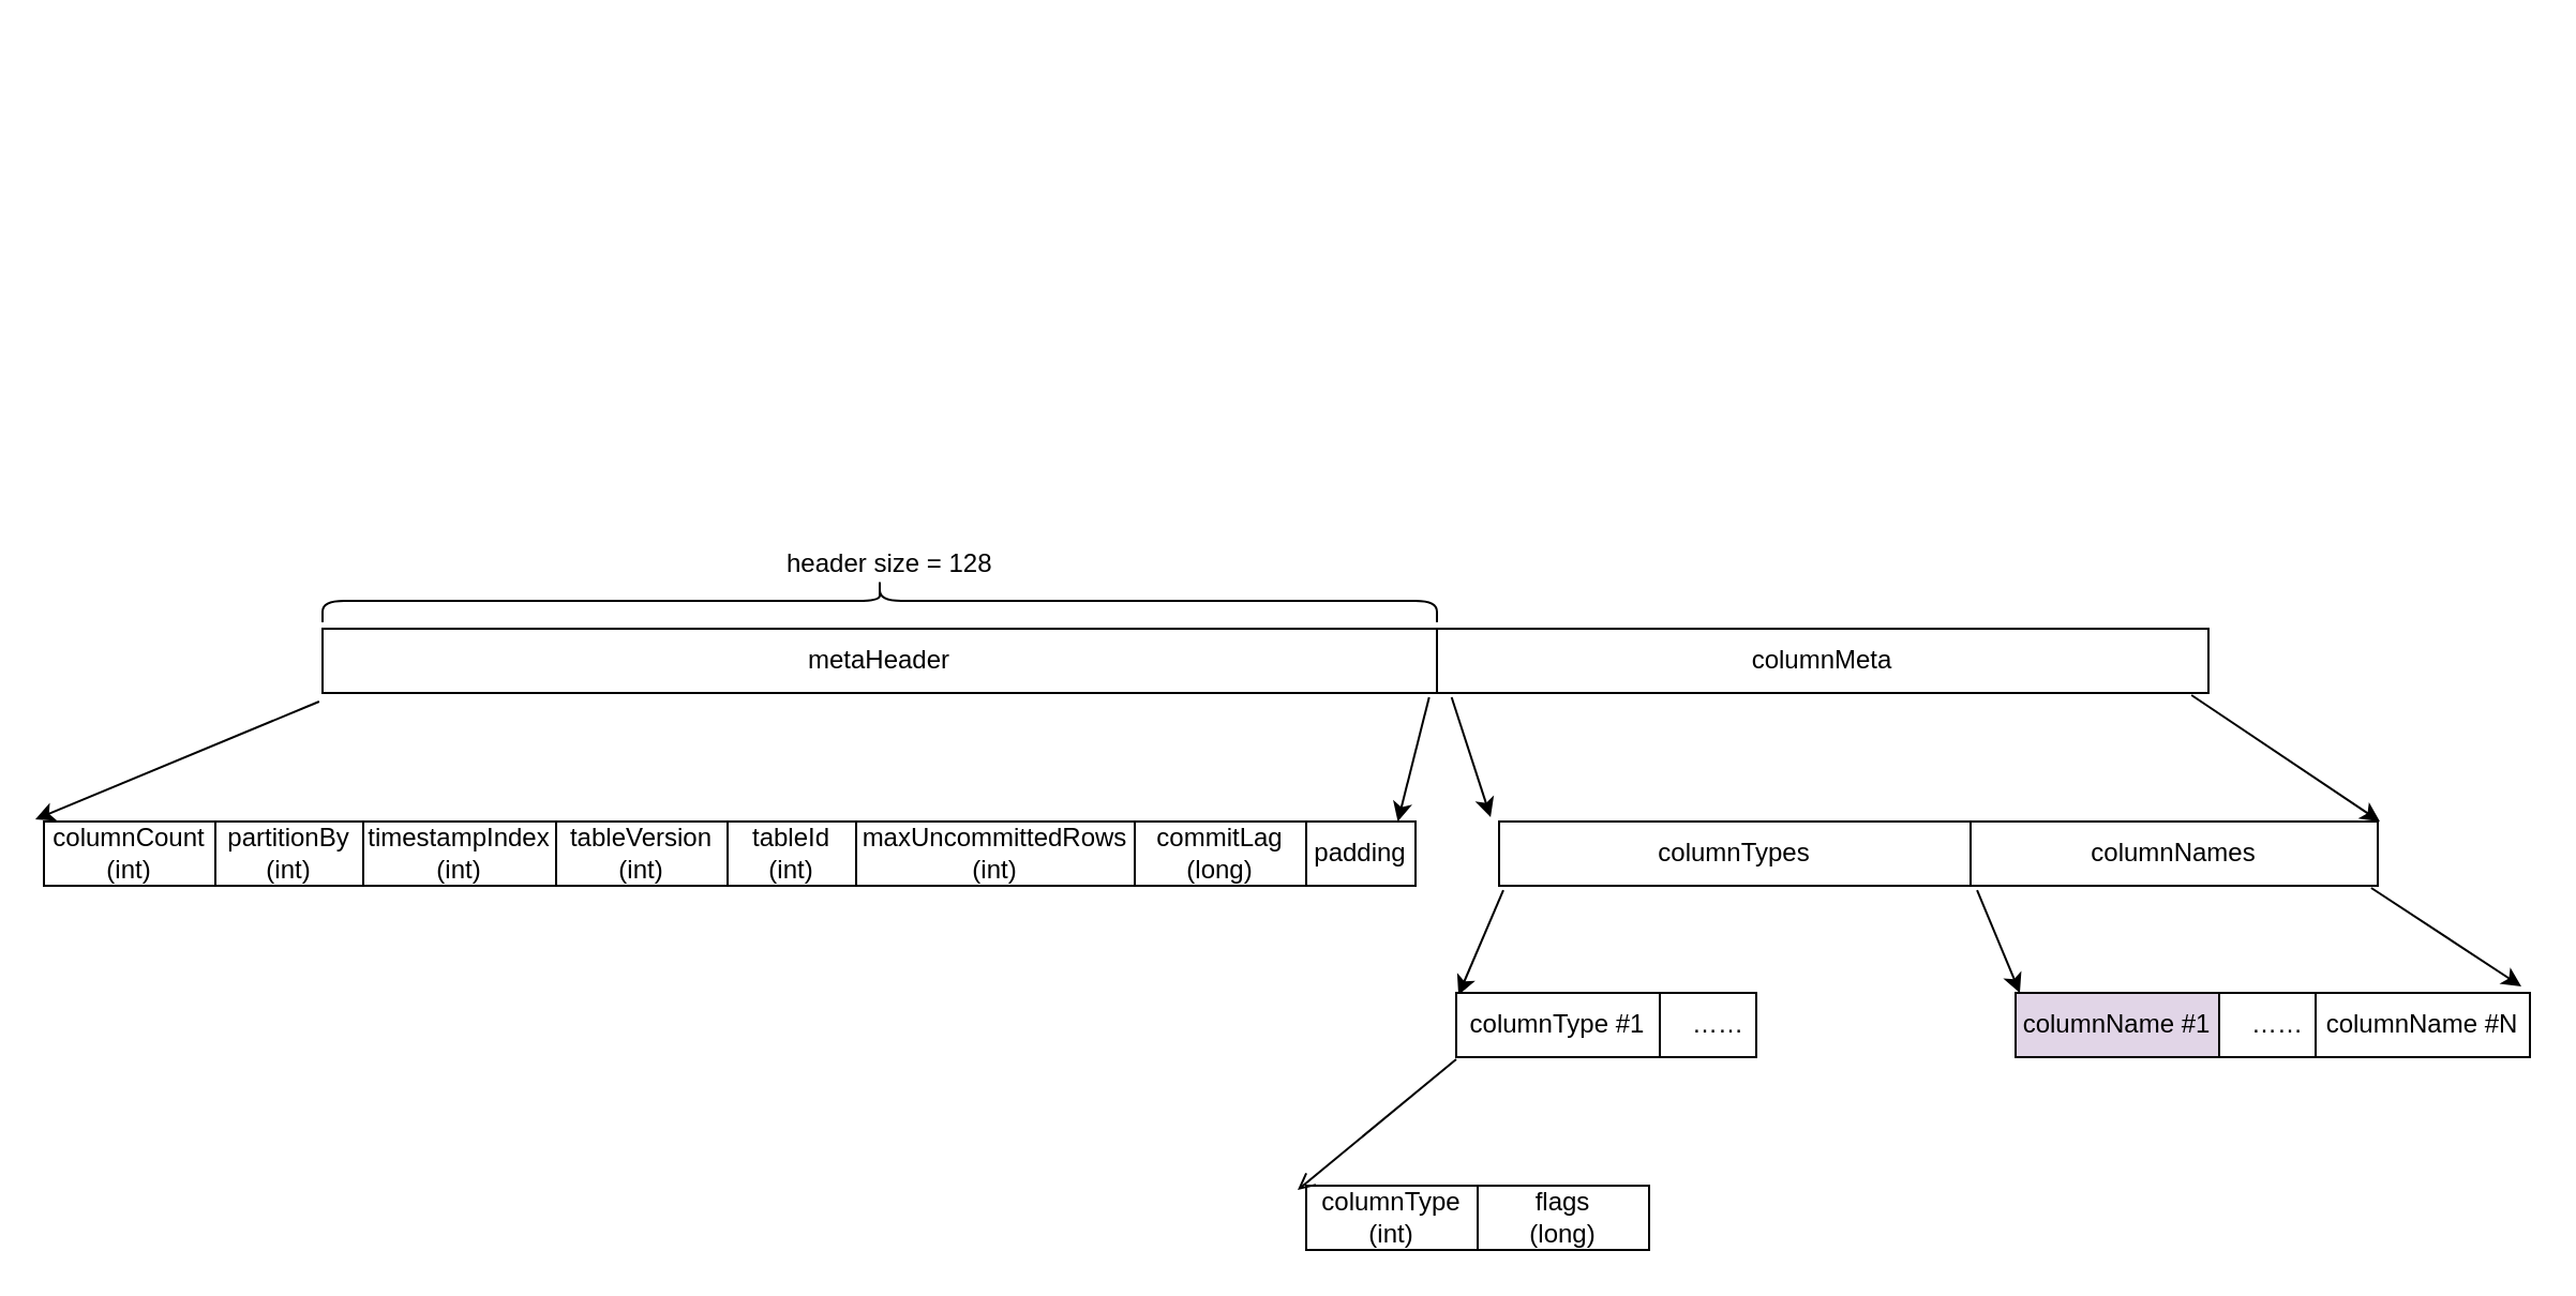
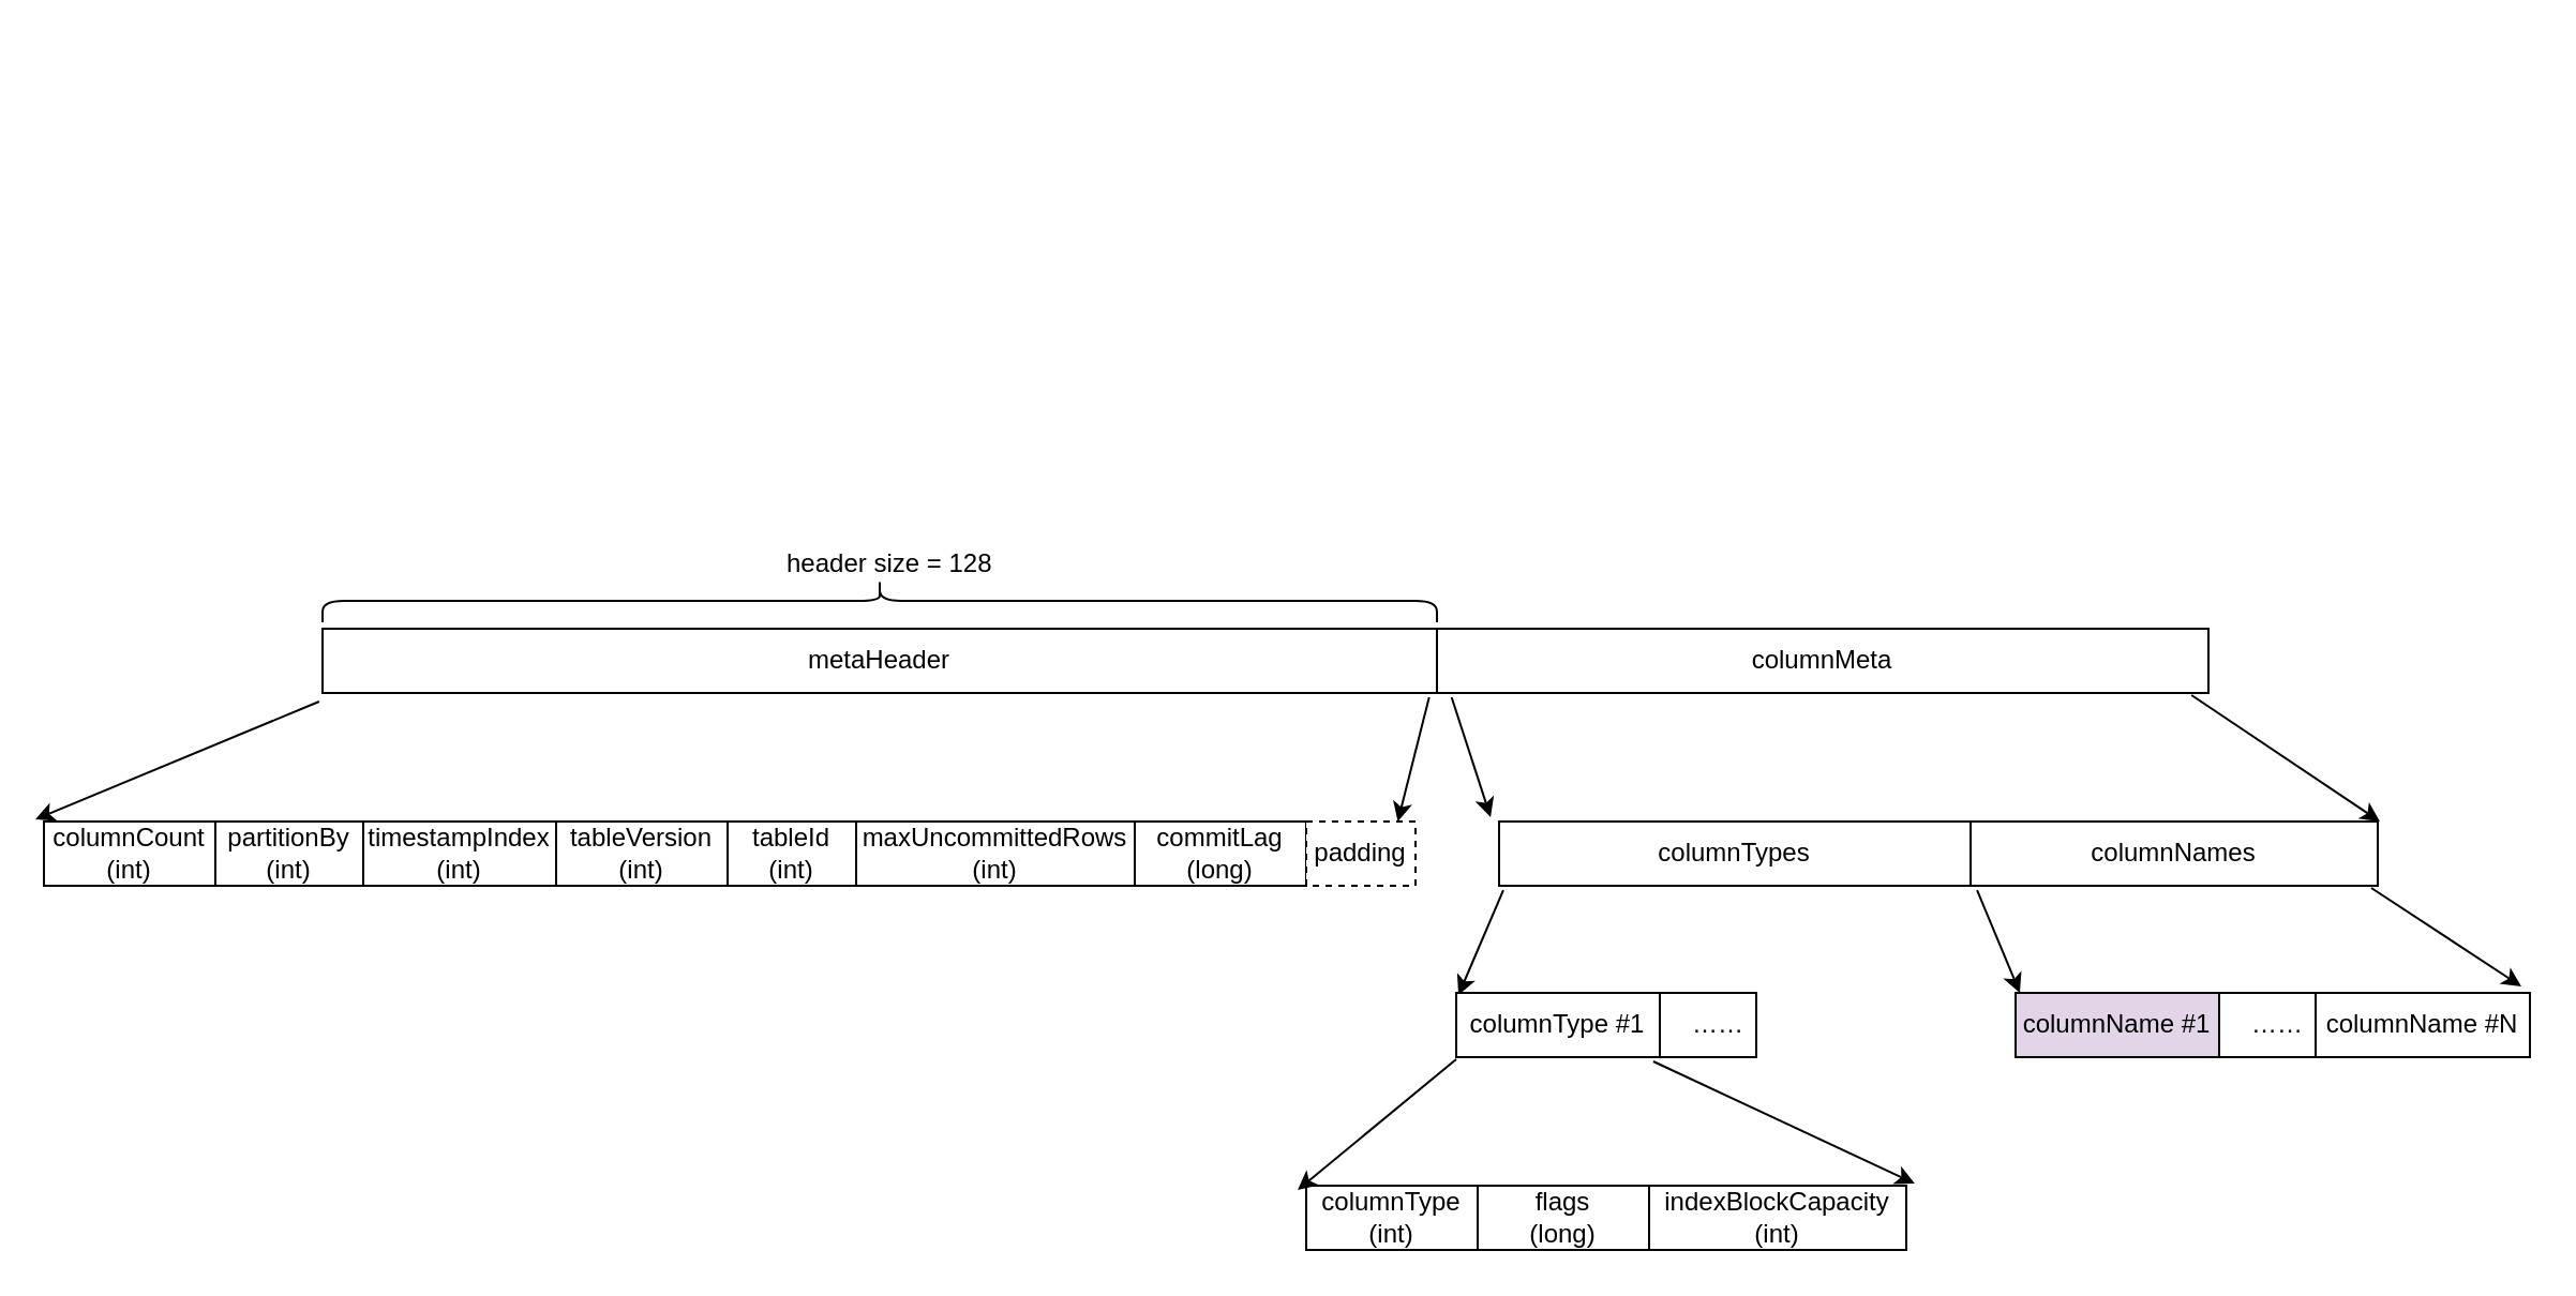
- <mxCell id="30" value="padding" style="rounded=0;whiteSpace=wrap;html=1;" vertex="1" parent="1"><mxGeometry x="609" y="383" width="51" height="30" as="geometry" /></mxCell>
+ <mxCell id="30" value="padding" style="rounded=0;whiteSpace=wrap;html=1;dashed=1;" vertex="1" parent="1"><mxGeometry x="609" y="383" width="51" height="30" as="geometry" /></mxCell>
+ <mxCell id="21" style="edgeStyle=none;rounded=0;orthogonalLoop=1;jettySize=auto;html=1;exitX=0.968;exitY=1.067;exitDx=0;exitDy=0;entryX=1.033;entryY=-0.033;entryDx=0;entryDy=0;entryPerimeter=0;fontColor=#000000;exitPerimeter=0;" edge="1" parent="1" source="22" target="11"><mxGeometry relative="1" as="geometry" /></mxCell>
- <mxCell id="20" style="edgeStyle=none;rounded=0;orthogonalLoop=1;jettySize=auto;html=1;exitX=0;exitY=1.033;exitDx=0;exitDy=0;entryX=-0.05;entryY=0.067;entryDx=0;entryDy=0;entryPerimeter=0;fontColor=#000000;exitPerimeter=0;endArrow=open;" edge="1" parent="1" source="22" target="9"><mxGeometry relative="1" as="geometry" /></mxCell>
+ <mxCell id="20" style="edgeStyle=none;rounded=0;orthogonalLoop=1;jettySize=auto;html=1;exitX=0;exitY=1.033;exitDx=0;exitDy=0;entryX=-0.05;entryY=0.067;entryDx=0;entryDy=0;entryPerimeter=0;fontColor=#000000;exitPerimeter=0;" edge="1" parent="1" source="22" target="9"><mxGeometry relative="1" as="geometry" /></mxCell>
+ <mxCell id="11" value="indexBlockCapacity&lt;br&gt;(int)" style="rounded=0;whiteSpace=wrap;html=1;" parent="1" vertex="1"><mxGeometry x="769" y="553" width="120" height="30" as="geometry" /></mxCell>
